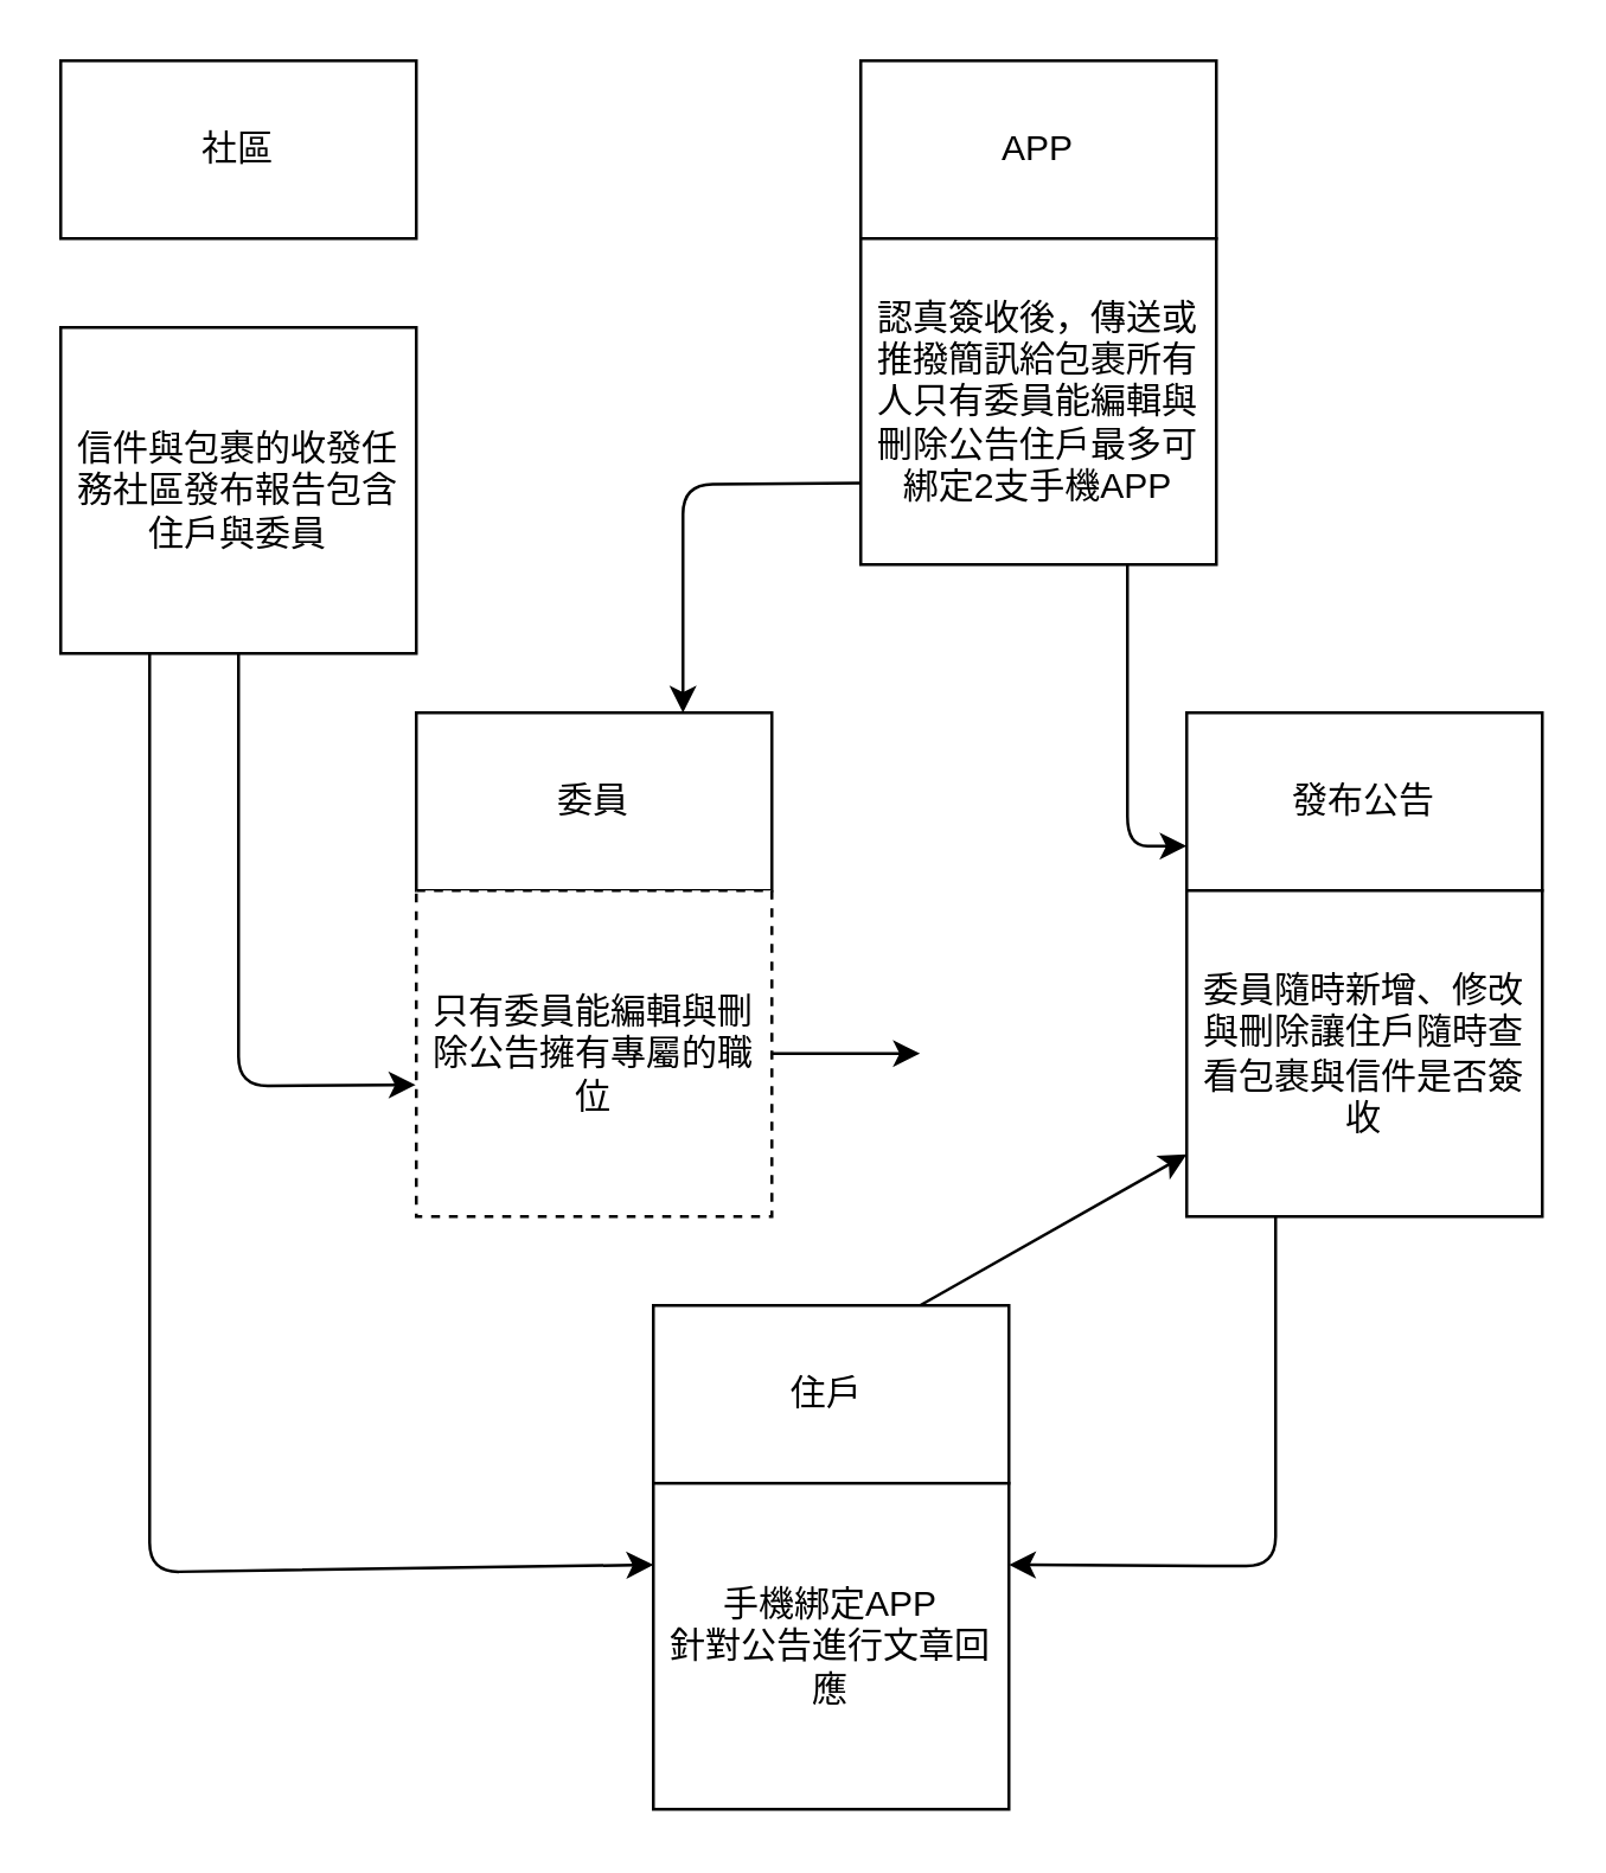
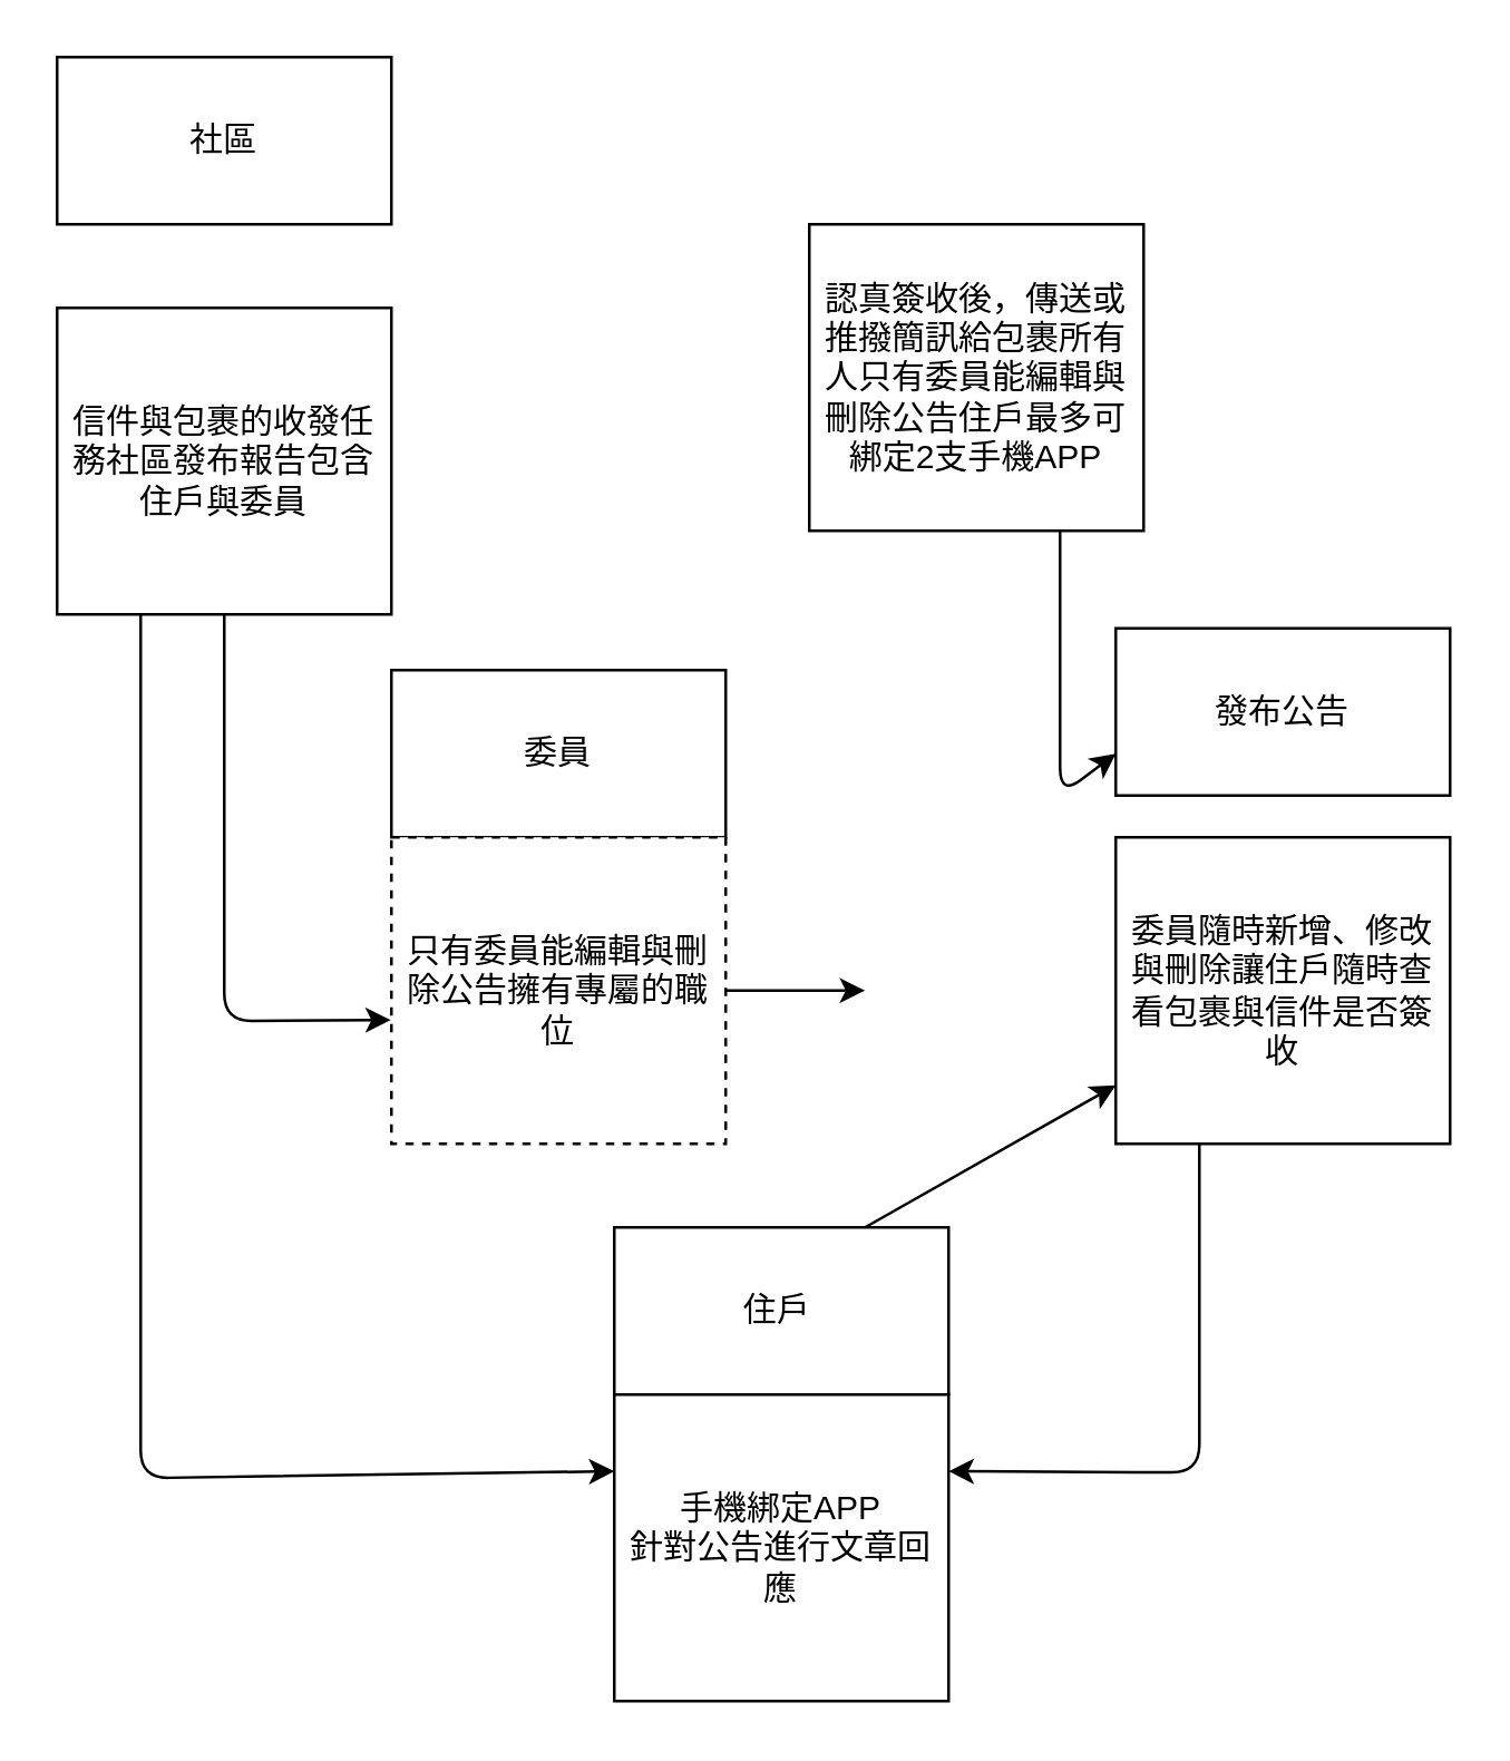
- <mxCell id="6" value="APP" style="rounded=0;whiteSpace=wrap;html=1;" vertex="1" parent="1"><mxGeometry x="290" y="20" width="120" height="60" as="geometry" /></mxCell>
- <mxCell id="7" style="edgeStyle=none;html=1;exitX=0;exitY=0.75;exitDx=0;exitDy=0;entryX=0.75;entryY=0;entryDx=0;entryDy=0;" edge="1" parent="1" source="9" target="10"><mxGeometry relative="1" as="geometry"><Array as="points"><mxPoint x="230" y="163" /></Array></mxGeometry></mxCell>
- <mxCell id="13" value="發布公告" style="rounded=0;whiteSpace=wrap;html=1;" vertex="1" parent="1"><mxGeometry x="400" y="240" width="120" height="60" as="geometry" /></mxCell>
+ <mxCell id="13" value="發布公告" style="rounded=0;whiteSpace=wrap;html=1;" vertex="1" parent="1"><mxGeometry x="400" y="225" width="120" height="60" as="geometry" /></mxCell>
